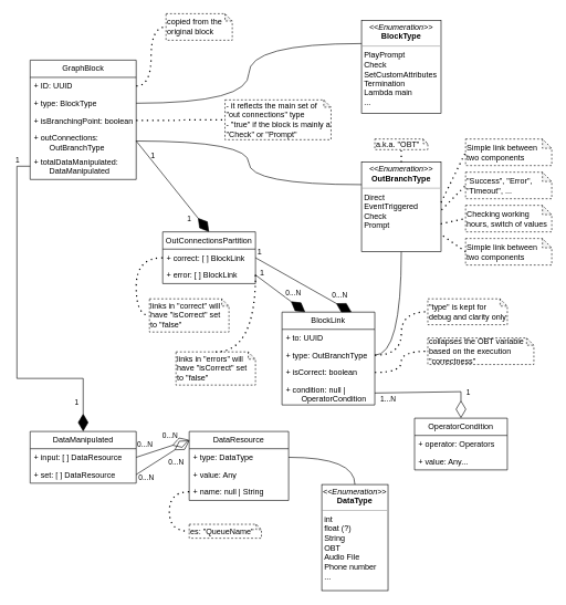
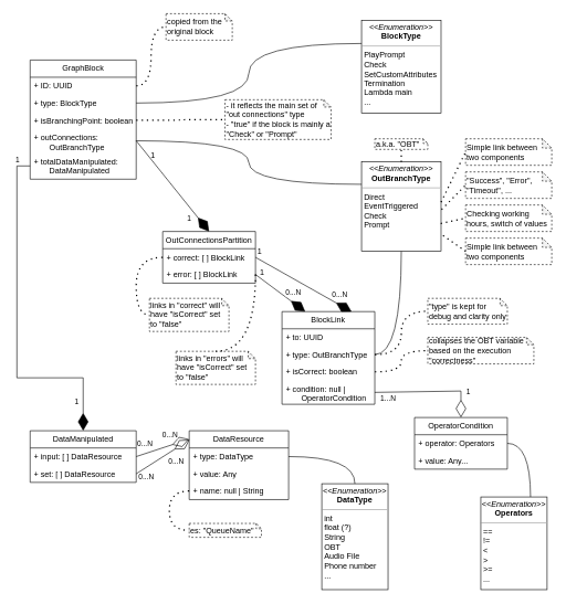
+ <mxCell id="49" value="" style="endArrow=none;html=1;strokeWidth=1;rounded=0;exitX=1;exitY=0.5;exitDx=0;exitDy=0;entryX=0.75;entryY=0;entryDx=0;entryDy=0;edgeStyle=orthogonalEdgeStyle;curved=1;" edge="1" parent="1" source="43" target="48"><mxGeometry width="50" height="50" relative="1" as="geometry"><mxPoint x="610" y="551" as="sourcePoint" /><mxPoint x="590" y="380" as="targetPoint" /></mxGeometry></mxCell>
+ <mxCell id="48" value="&lt;p style=&quot;margin:0px;margin-top:4px;text-align:center;&quot;&gt;&lt;i&gt;&amp;lt;&amp;lt;Enumeration&amp;gt;&amp;gt;&lt;/i&gt;&lt;br&gt;&lt;b&gt;Operators&lt;/b&gt;&lt;/p&gt;&lt;hr size=&quot;1&quot;&gt;&lt;p style=&quot;margin:0px;margin-left:4px;&quot;&gt;==&lt;/p&gt;&lt;p style=&quot;margin:0px;margin-left:4px;&quot;&gt;!=&lt;/p&gt;&lt;p style=&quot;margin:0px;margin-left:4px;&quot;&gt;&amp;lt;&lt;br&gt;&amp;gt;&lt;/p&gt;&lt;p style=&quot;margin:0px;margin-left:4px;&quot;&gt;&amp;gt;=&lt;/p&gt;&lt;p style=&quot;margin:0px;margin-left:4px;&quot;&gt;...&lt;/p&gt;" style="verticalAlign=top;align=left;overflow=fill;fontSize=12;fontFamily=Helvetica;html=1;whiteSpace=wrap;" vertex="1" parent="1"><mxGeometry x="720" y="750" width="100" height="140" as="geometry" /></mxCell>
